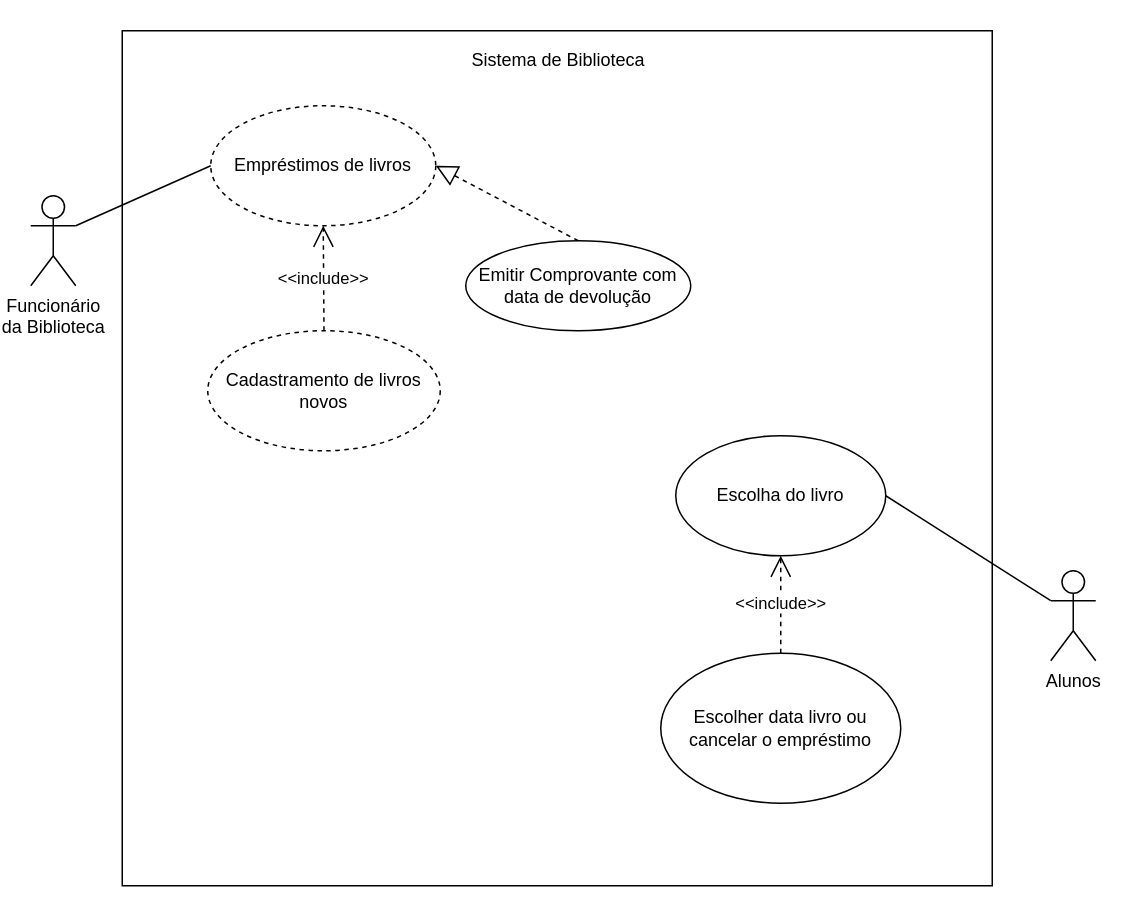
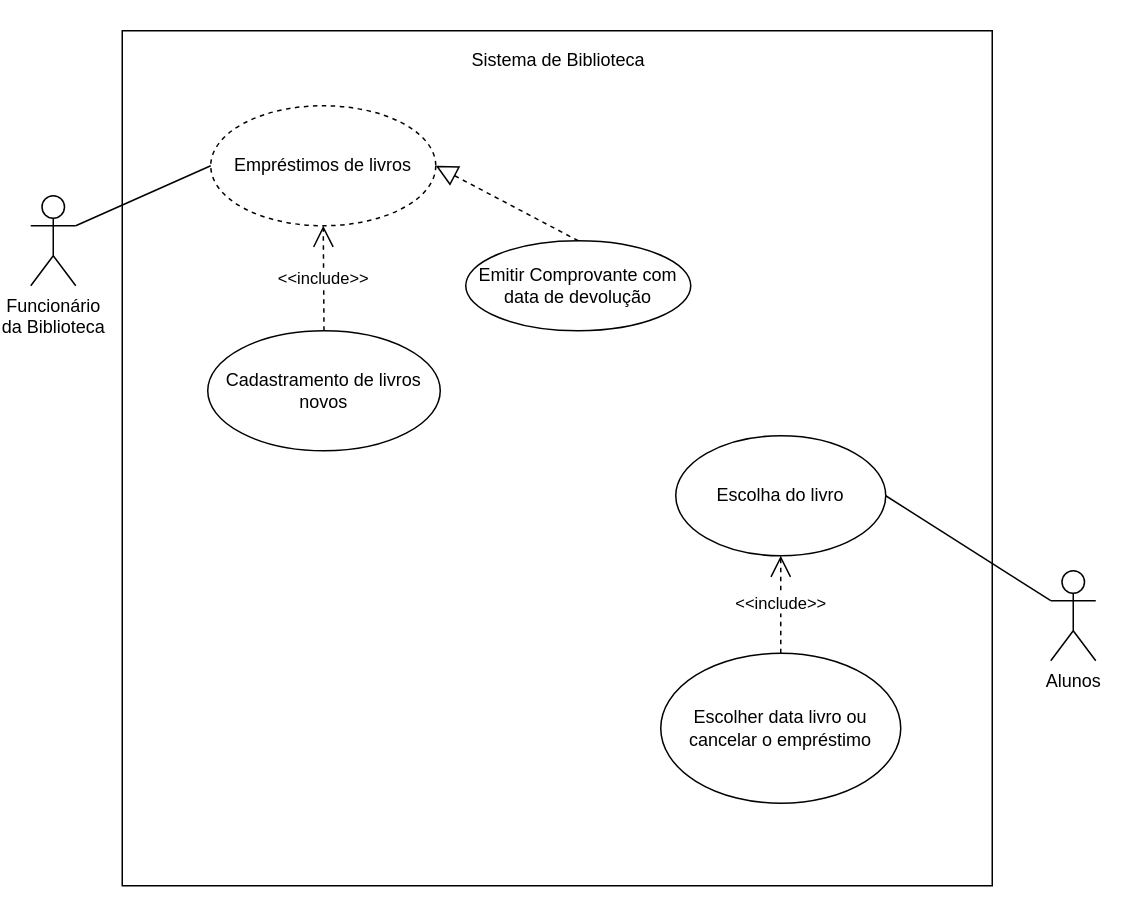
- <mxCell id="7" value="Cadastramento de livros novos" style="ellipse;whiteSpace=wrap;html=1;dashed=1;" vertex="1" parent="1"><mxGeometry x="138" y="220" width="155" height="80" as="geometry" /></mxCell>
+ <mxCell id="7" value="Cadastramento de livros novos" style="ellipse;whiteSpace=wrap;html=1;" vertex="1" parent="1"><mxGeometry x="138" y="220" width="155" height="80" as="geometry" /></mxCell>
